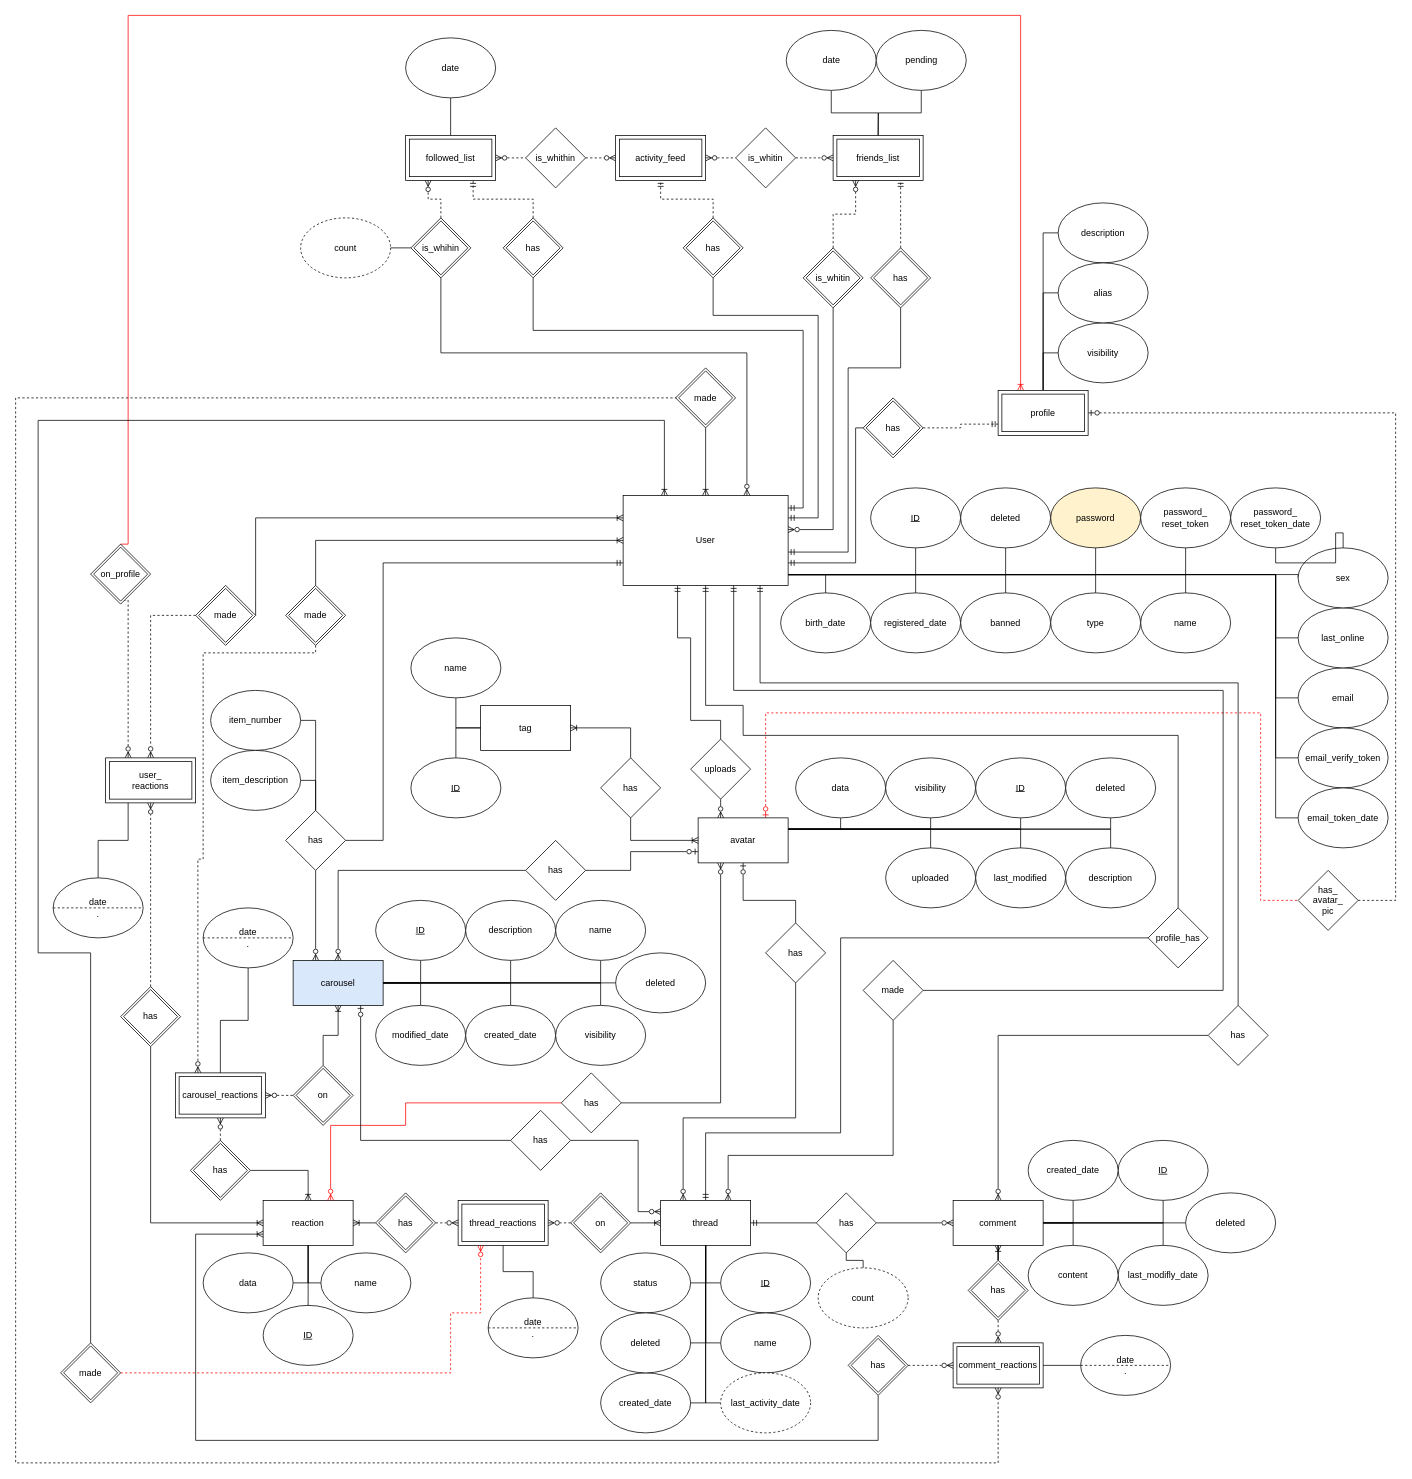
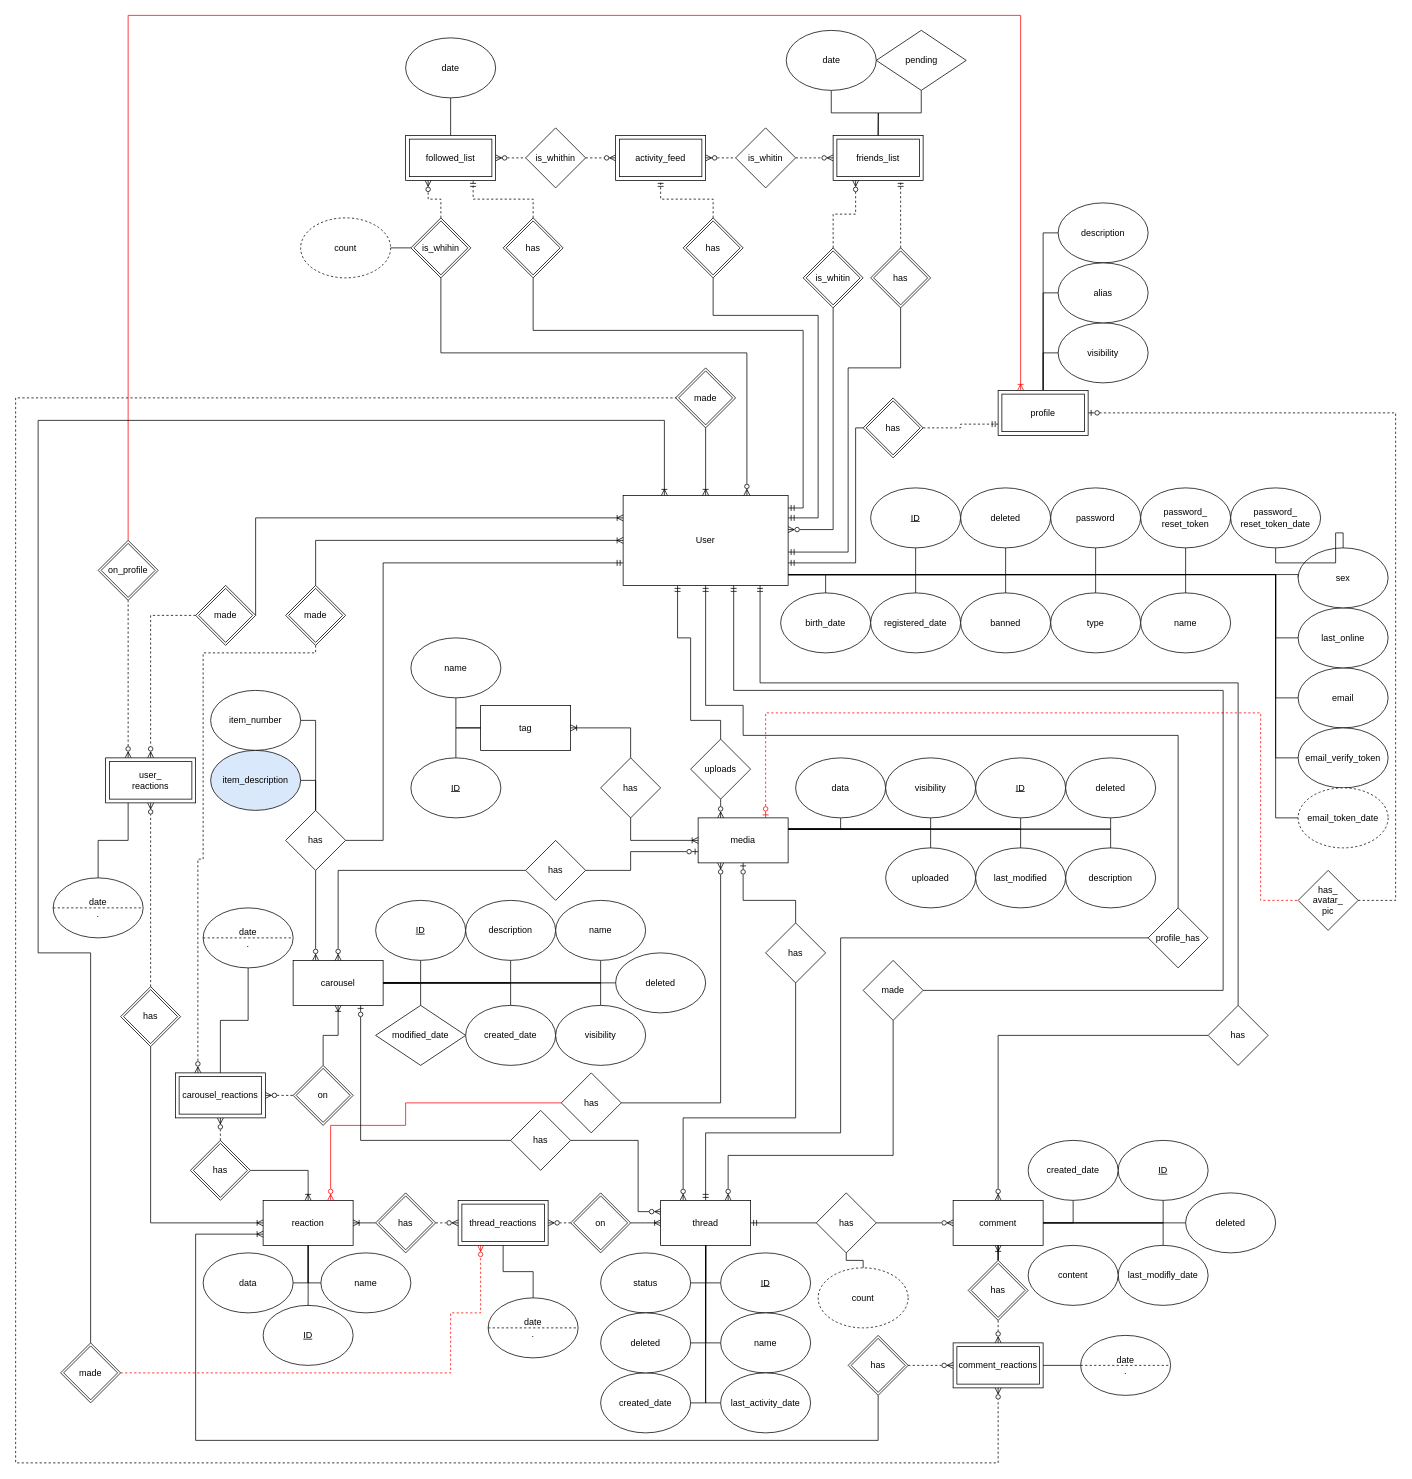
- <mxCell id="230" value="pending" style="ellipse;whiteSpace=wrap;html=1;glass=0;" parent="1" vertex="1"><mxGeometry x="1167.5" y="40" width="120" height="80" as="geometry" /></mxCell>
+ <mxCell id="230" value="pending" style="rhombus;whiteSpace=wrap;html=1;glass=0;" parent="1" vertex="1"><mxGeometry x="1167.5" y="40" width="120" height="80" as="geometry" /></mxCell>
- <mxCell id="20" value="password" style="ellipse;whiteSpace=wrap;html=1;fillColor=#fff2cc;" parent="1" vertex="1"><mxGeometry x="1400" y="650" width="120" height="80" as="geometry" /></mxCell>
+ <mxCell id="20" value="password" style="ellipse;whiteSpace=wrap;html=1;" parent="1" vertex="1"><mxGeometry x="1400" y="650" width="120" height="80" as="geometry" /></mxCell>
- <mxCell id="158" value="on_profile" style="rhombus;whiteSpace=wrap;html=1;double=1;" parent="1" vertex="1"><mxGeometry x="120" y="725" width="80" height="80" as="geometry" /></mxCell>
+ <mxCell id="158" value="on_profile" style="rhombus;whiteSpace=wrap;html=1;double=1;" parent="1" vertex="1"><mxGeometry x="130" y="720" width="80" height="80" as="geometry" /></mxCell>
- <mxCell id="204" value="item_description" style="ellipse;whiteSpace=wrap;html=1;" parent="1" vertex="1"><mxGeometry x="280" y="1000" width="120" height="80" as="geometry" /></mxCell>
+ <mxCell id="204" value="item_description" style="ellipse;whiteSpace=wrap;html=1;fillColor=#dae8fc;" parent="1" vertex="1"><mxGeometry x="280" y="1000" width="120" height="80" as="geometry" /></mxCell>
- <mxCell id="149" value="email_token_date" style="ellipse;whiteSpace=wrap;html=1;" parent="1" vertex="1"><mxGeometry x="1730" y="1050" width="120" height="80" as="geometry" /></mxCell>
+ <mxCell id="149" value="email_token_date" style="ellipse;whiteSpace=wrap;html=1;dashed=1;" parent="1" vertex="1"><mxGeometry x="1730" y="1050" width="120" height="80" as="geometry" /></mxCell>
- <mxCell id="14" value="avatar" style="rounded=0;whiteSpace=wrap;html=1;" parent="1" vertex="1"><mxGeometry x="930" y="1090" width="120" height="60" as="geometry" /></mxCell>
+ <mxCell id="14" value="media" style="rounded=0;whiteSpace=wrap;html=1;" parent="1" vertex="1"><mxGeometry x="930" y="1090" width="120" height="60" as="geometry" /></mxCell>
- <mxCell id="99" value="carousel" style="rounded=0;whiteSpace=wrap;html=1;fillColor=#dae8fc;" parent="1" vertex="1"><mxGeometry x="390" y="1280" width="120" height="60" as="geometry" /></mxCell>
+ <mxCell id="99" value="carousel" style="rounded=0;whiteSpace=wrap;html=1;" parent="1" vertex="1"><mxGeometry x="390" y="1280" width="120" height="60" as="geometry" /></mxCell>
- <mxCell id="105" value="modified_date" style="ellipse;whiteSpace=wrap;html=1;" parent="1" vertex="1"><mxGeometry x="500" y="1340" width="120" height="80" as="geometry" /></mxCell>
+ <mxCell id="105" value="modified_date" style="rhombus;whiteSpace=wrap;html=1;" parent="1" vertex="1"><mxGeometry x="500" y="1340" width="120" height="80" as="geometry" /></mxCell>
- <mxCell id="43" style="edgeStyle=orthogonalEdgeStyle;rounded=0;orthogonalLoop=1;jettySize=auto;html=1;exitX=0.5;exitY=0;exitDx=0;exitDy=0;entryX=1;entryY=0.5;entryDx=0;entryDy=0;startArrow=none;startFill=0;endArrow=none;endFill=0;" parent="1" source="44" target="36" edge="1"><mxGeometry relative="1" as="geometry" /></mxCell>
- <mxCell id="71" value="last_activity_date" style="ellipse;whiteSpace=wrap;html=1;dashed=1;" parent="1" vertex="1"><mxGeometry x="960" y="1830" width="120" height="80" as="geometry" /></mxCell>
+ <mxCell id="71" value="last_activity_date" style="ellipse;whiteSpace=wrap;html=1;dashed=0;" parent="1" vertex="1"><mxGeometry x="960" y="1830" width="120" height="80" as="geometry" /></mxCell>
